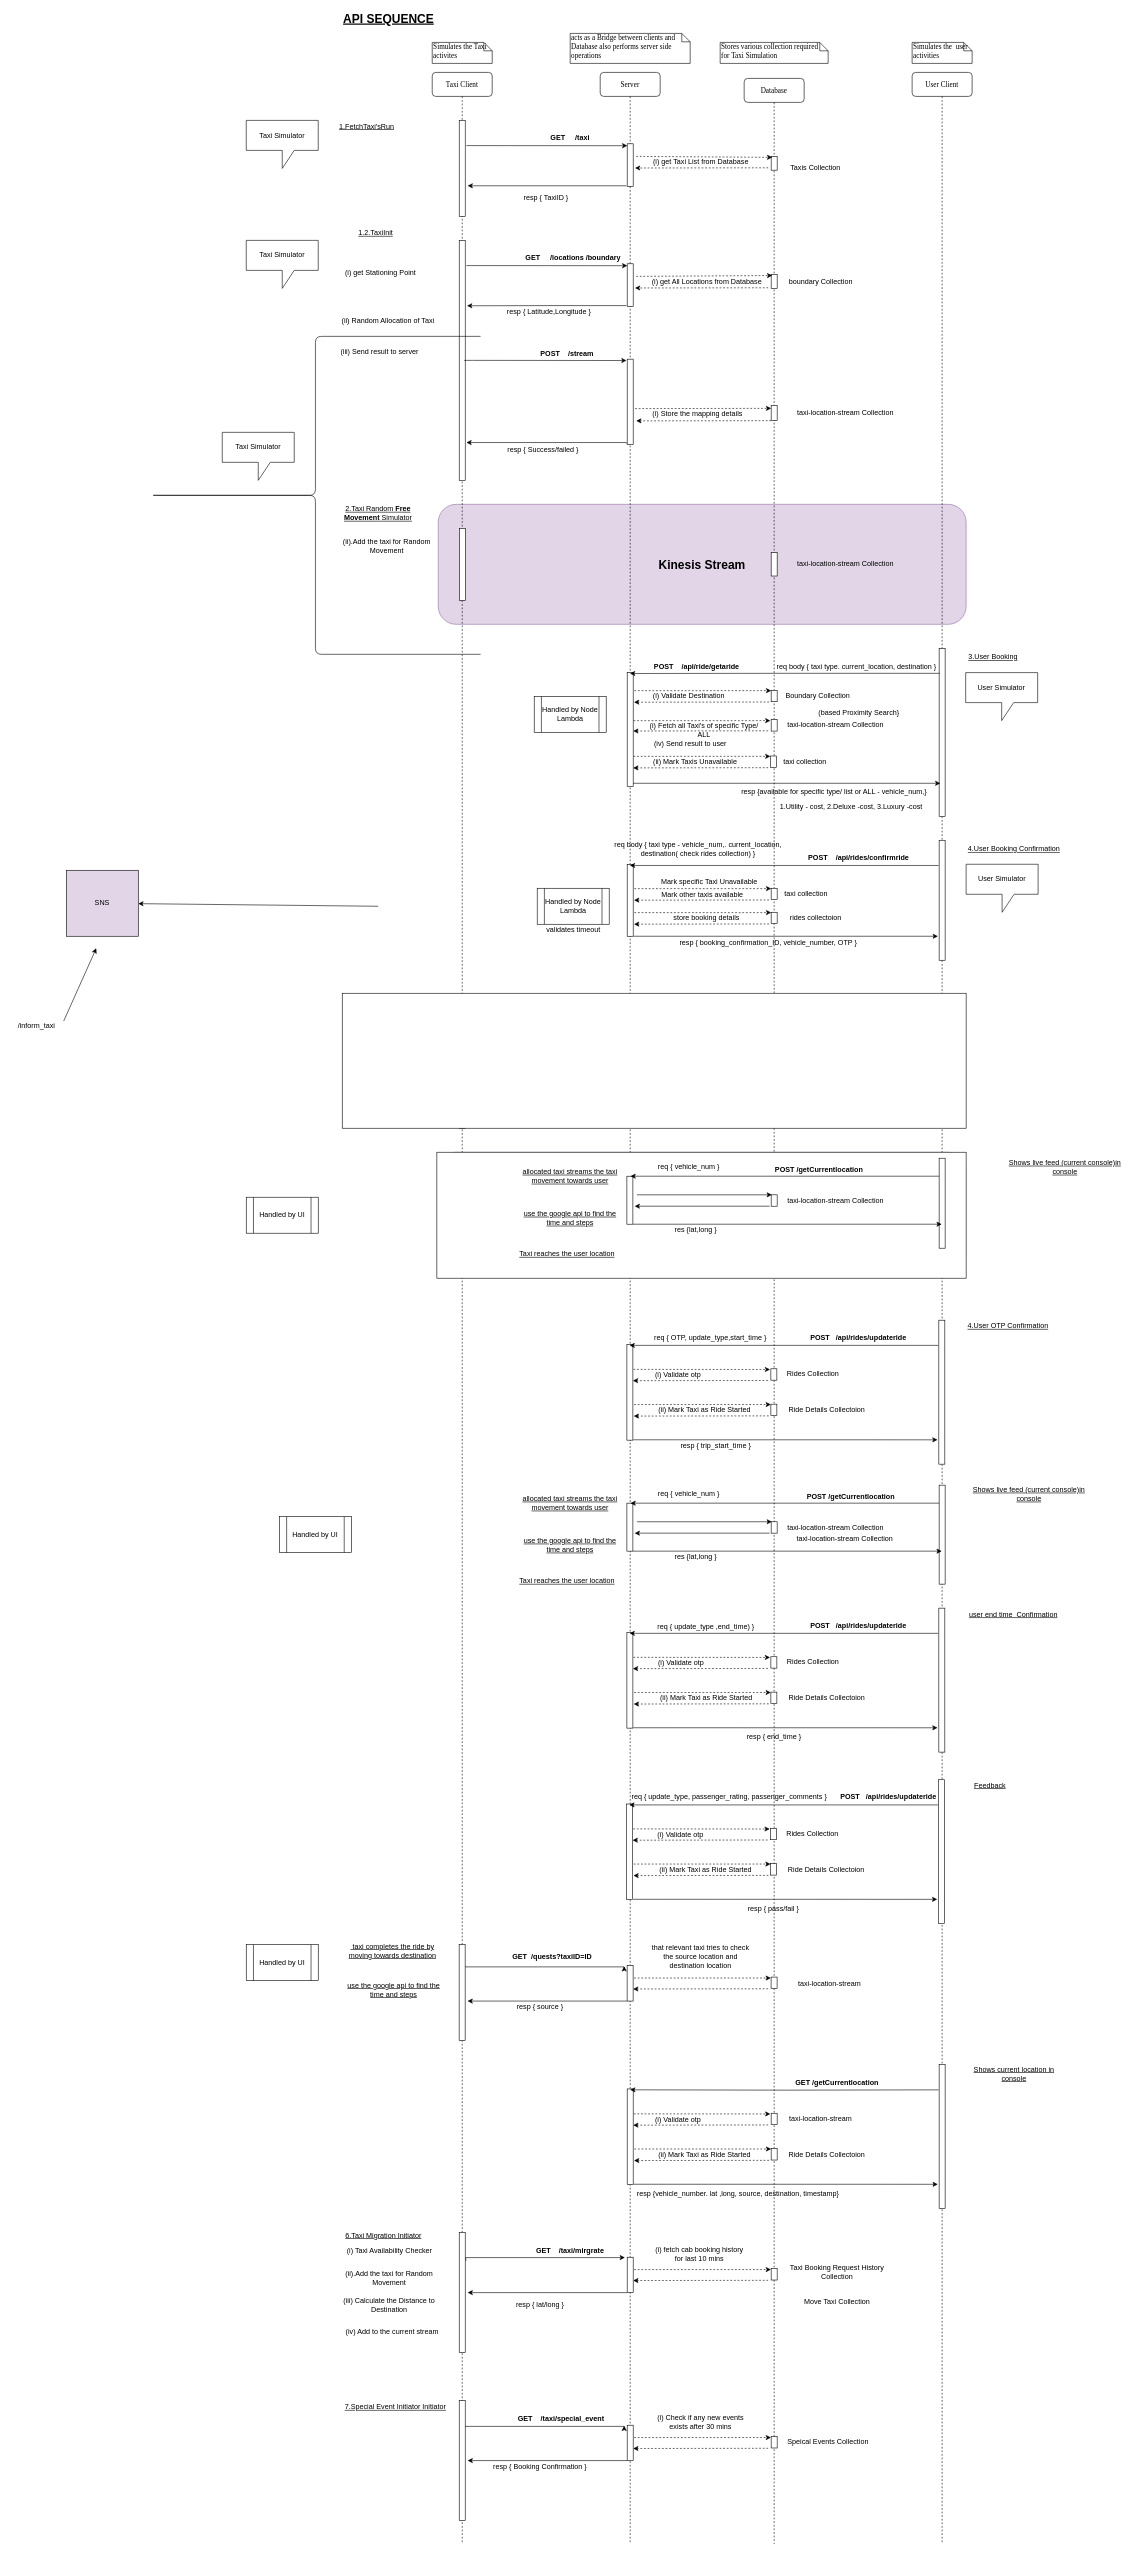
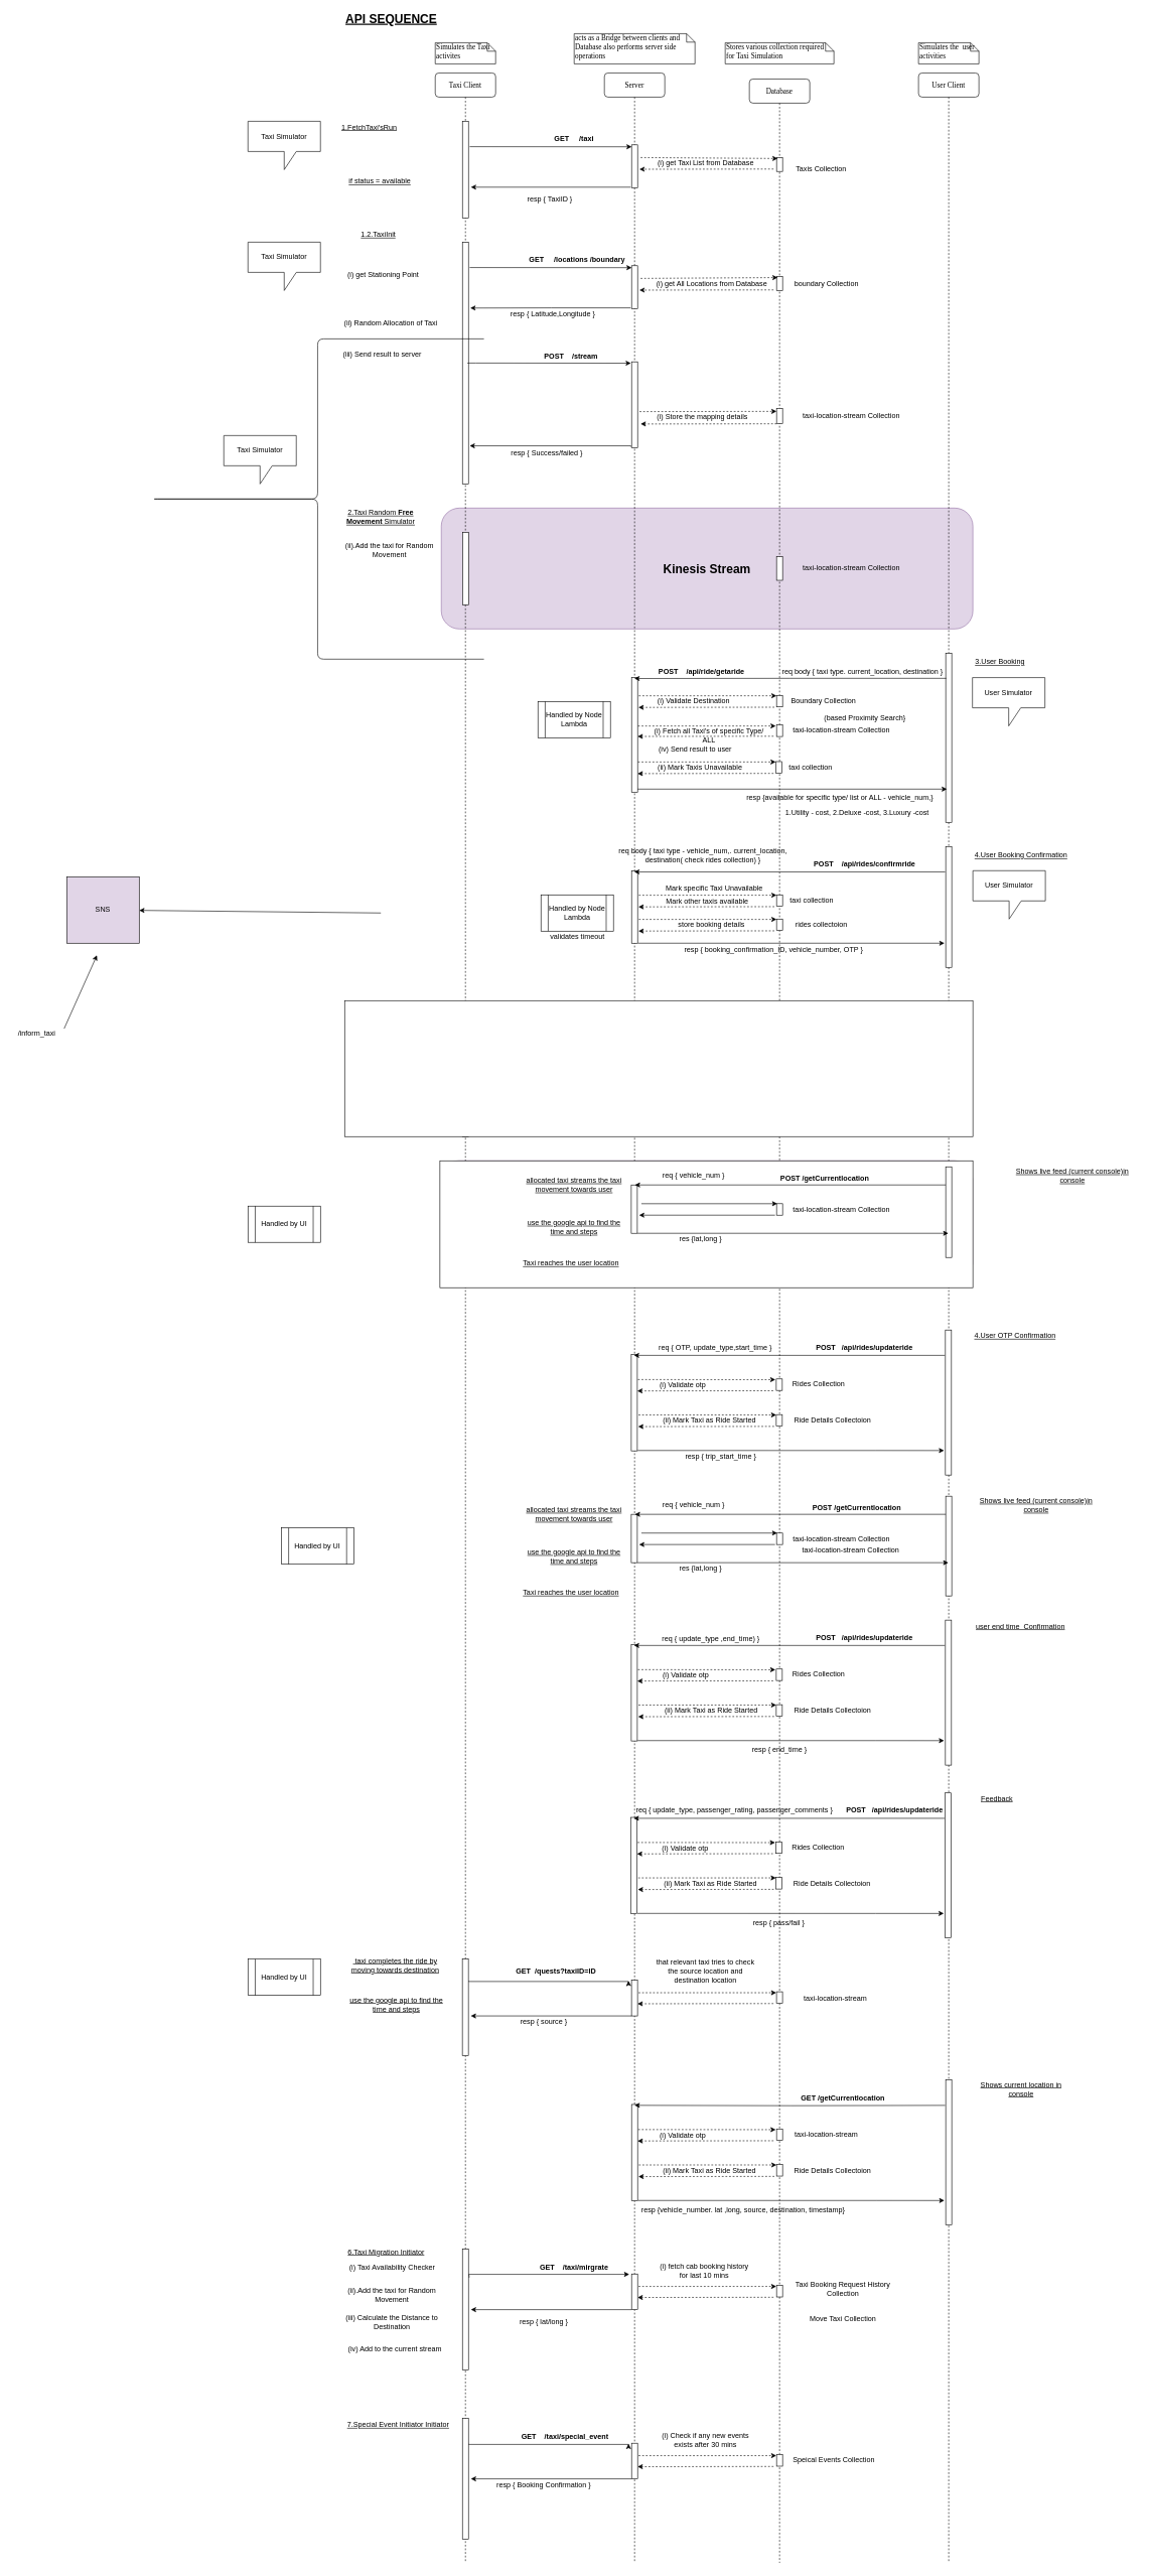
+ <mxCell id="184" value="if status = available" style="text;html=1;strokeColor=none;fillColor=none;align=center;verticalAlign=middle;whiteSpace=wrap;rounded=0;fontStyle=4" parent="1" vertex="1"><mxGeometry x="570" y="290" width="116.75" height="20" as="geometry" /></mxCell>
